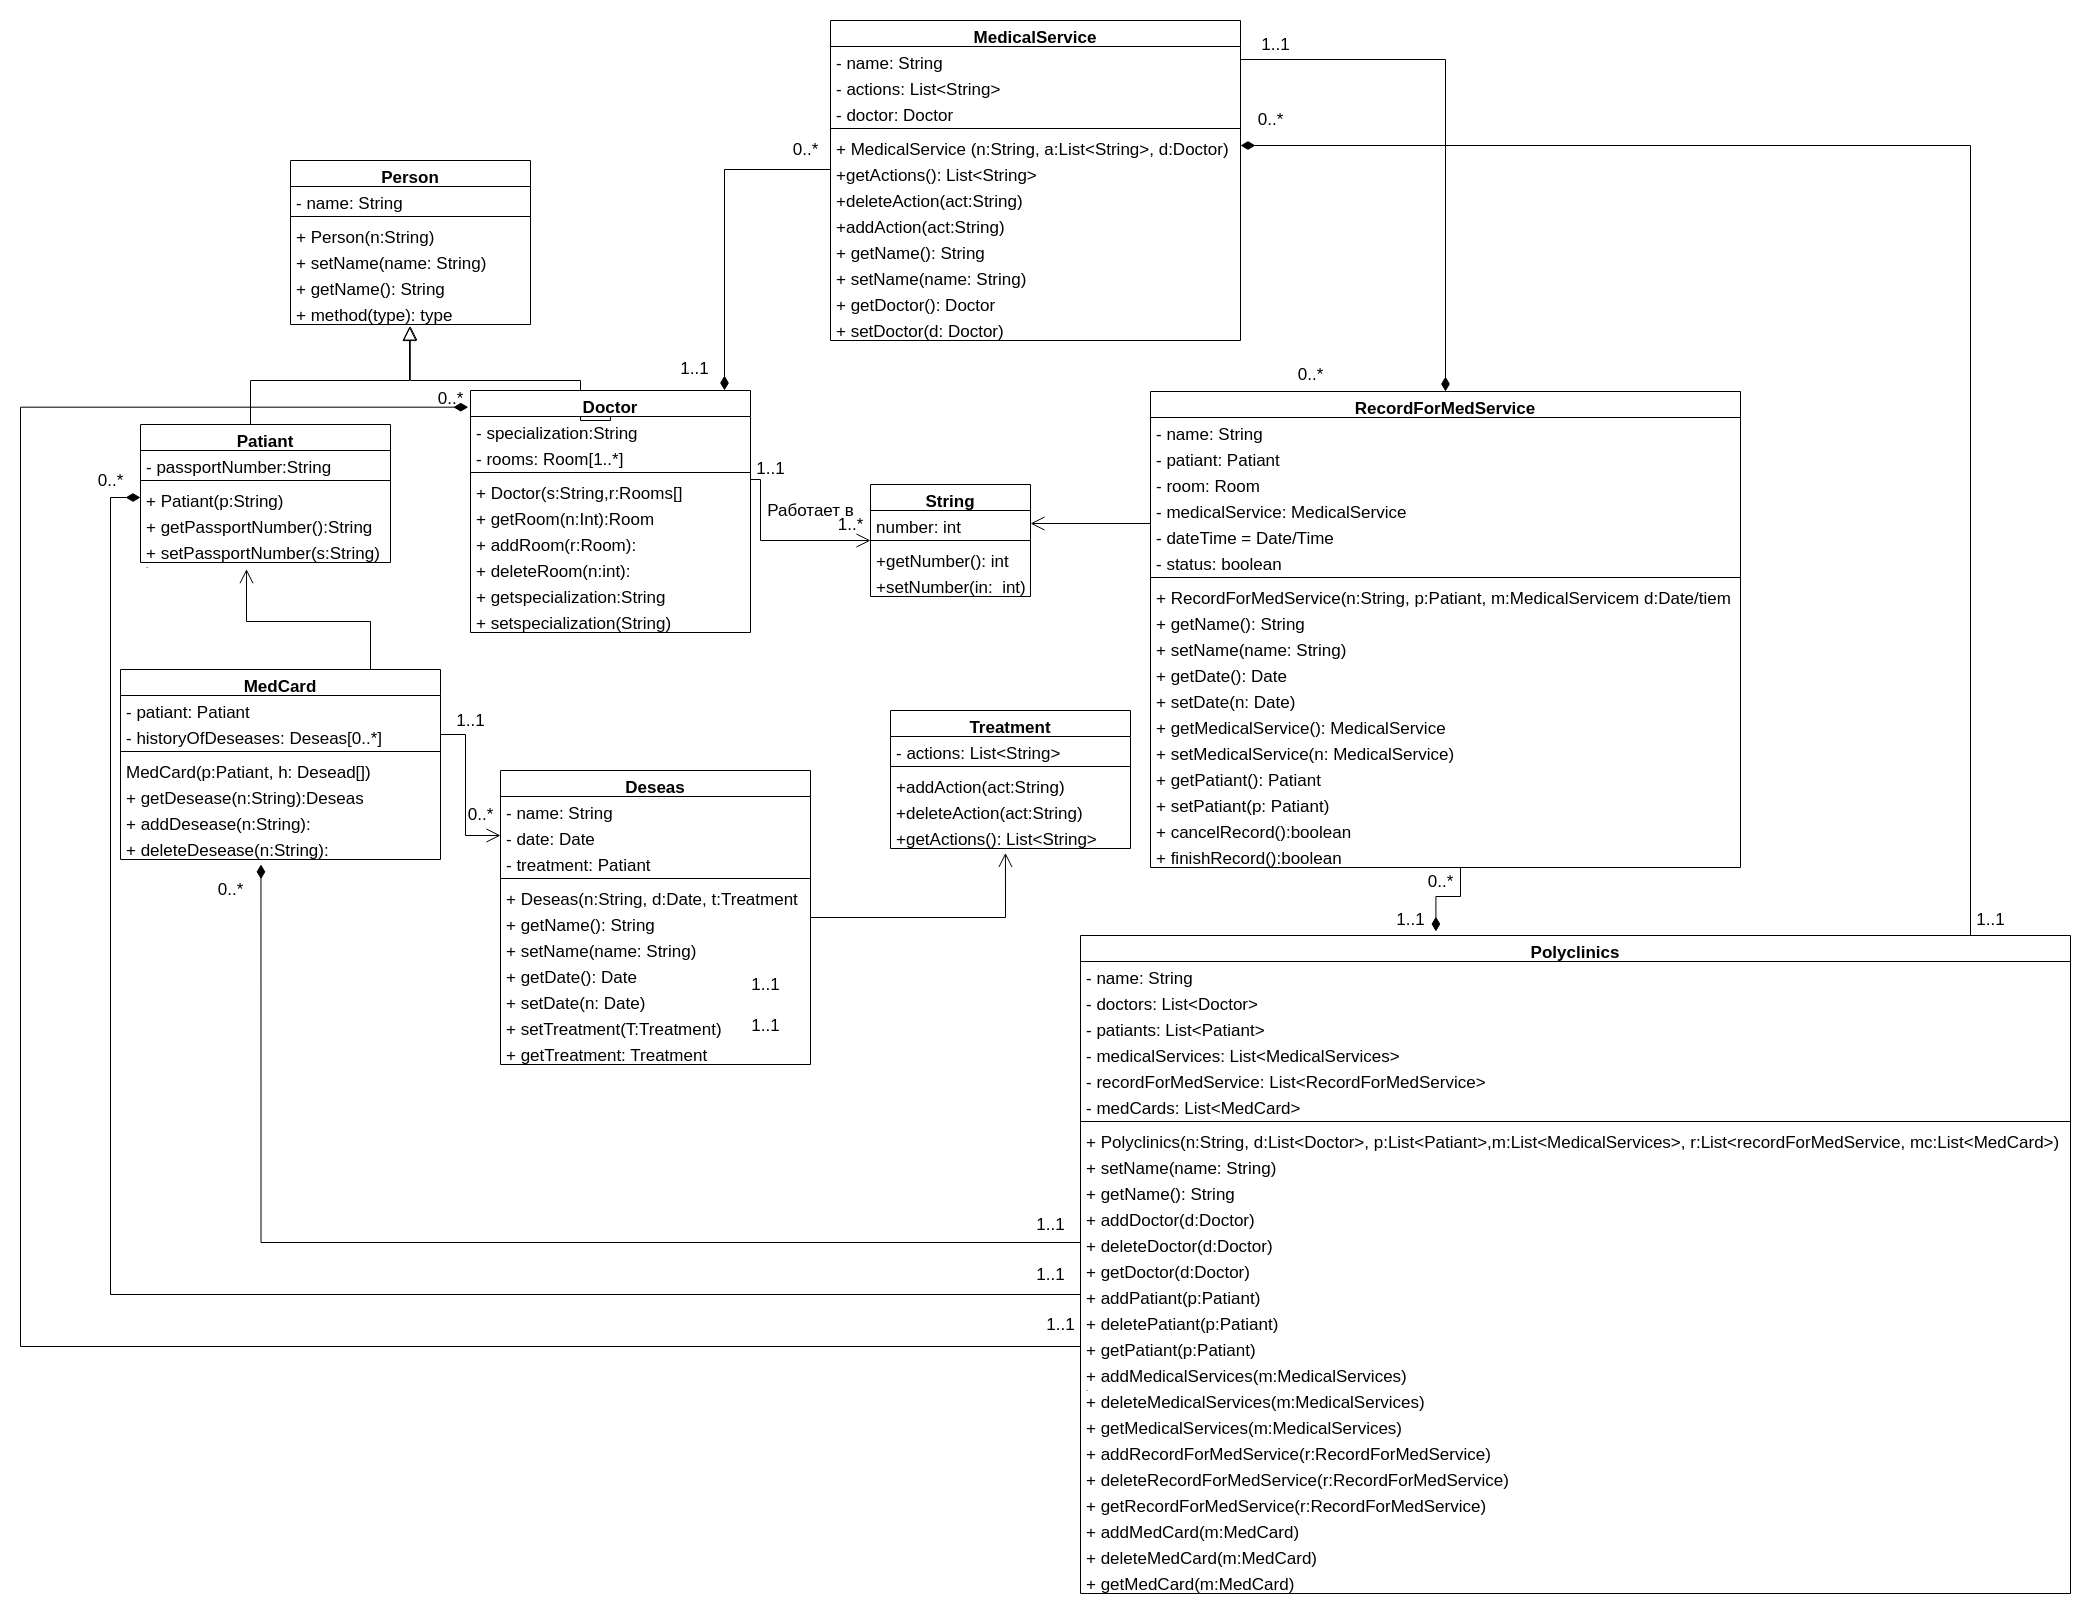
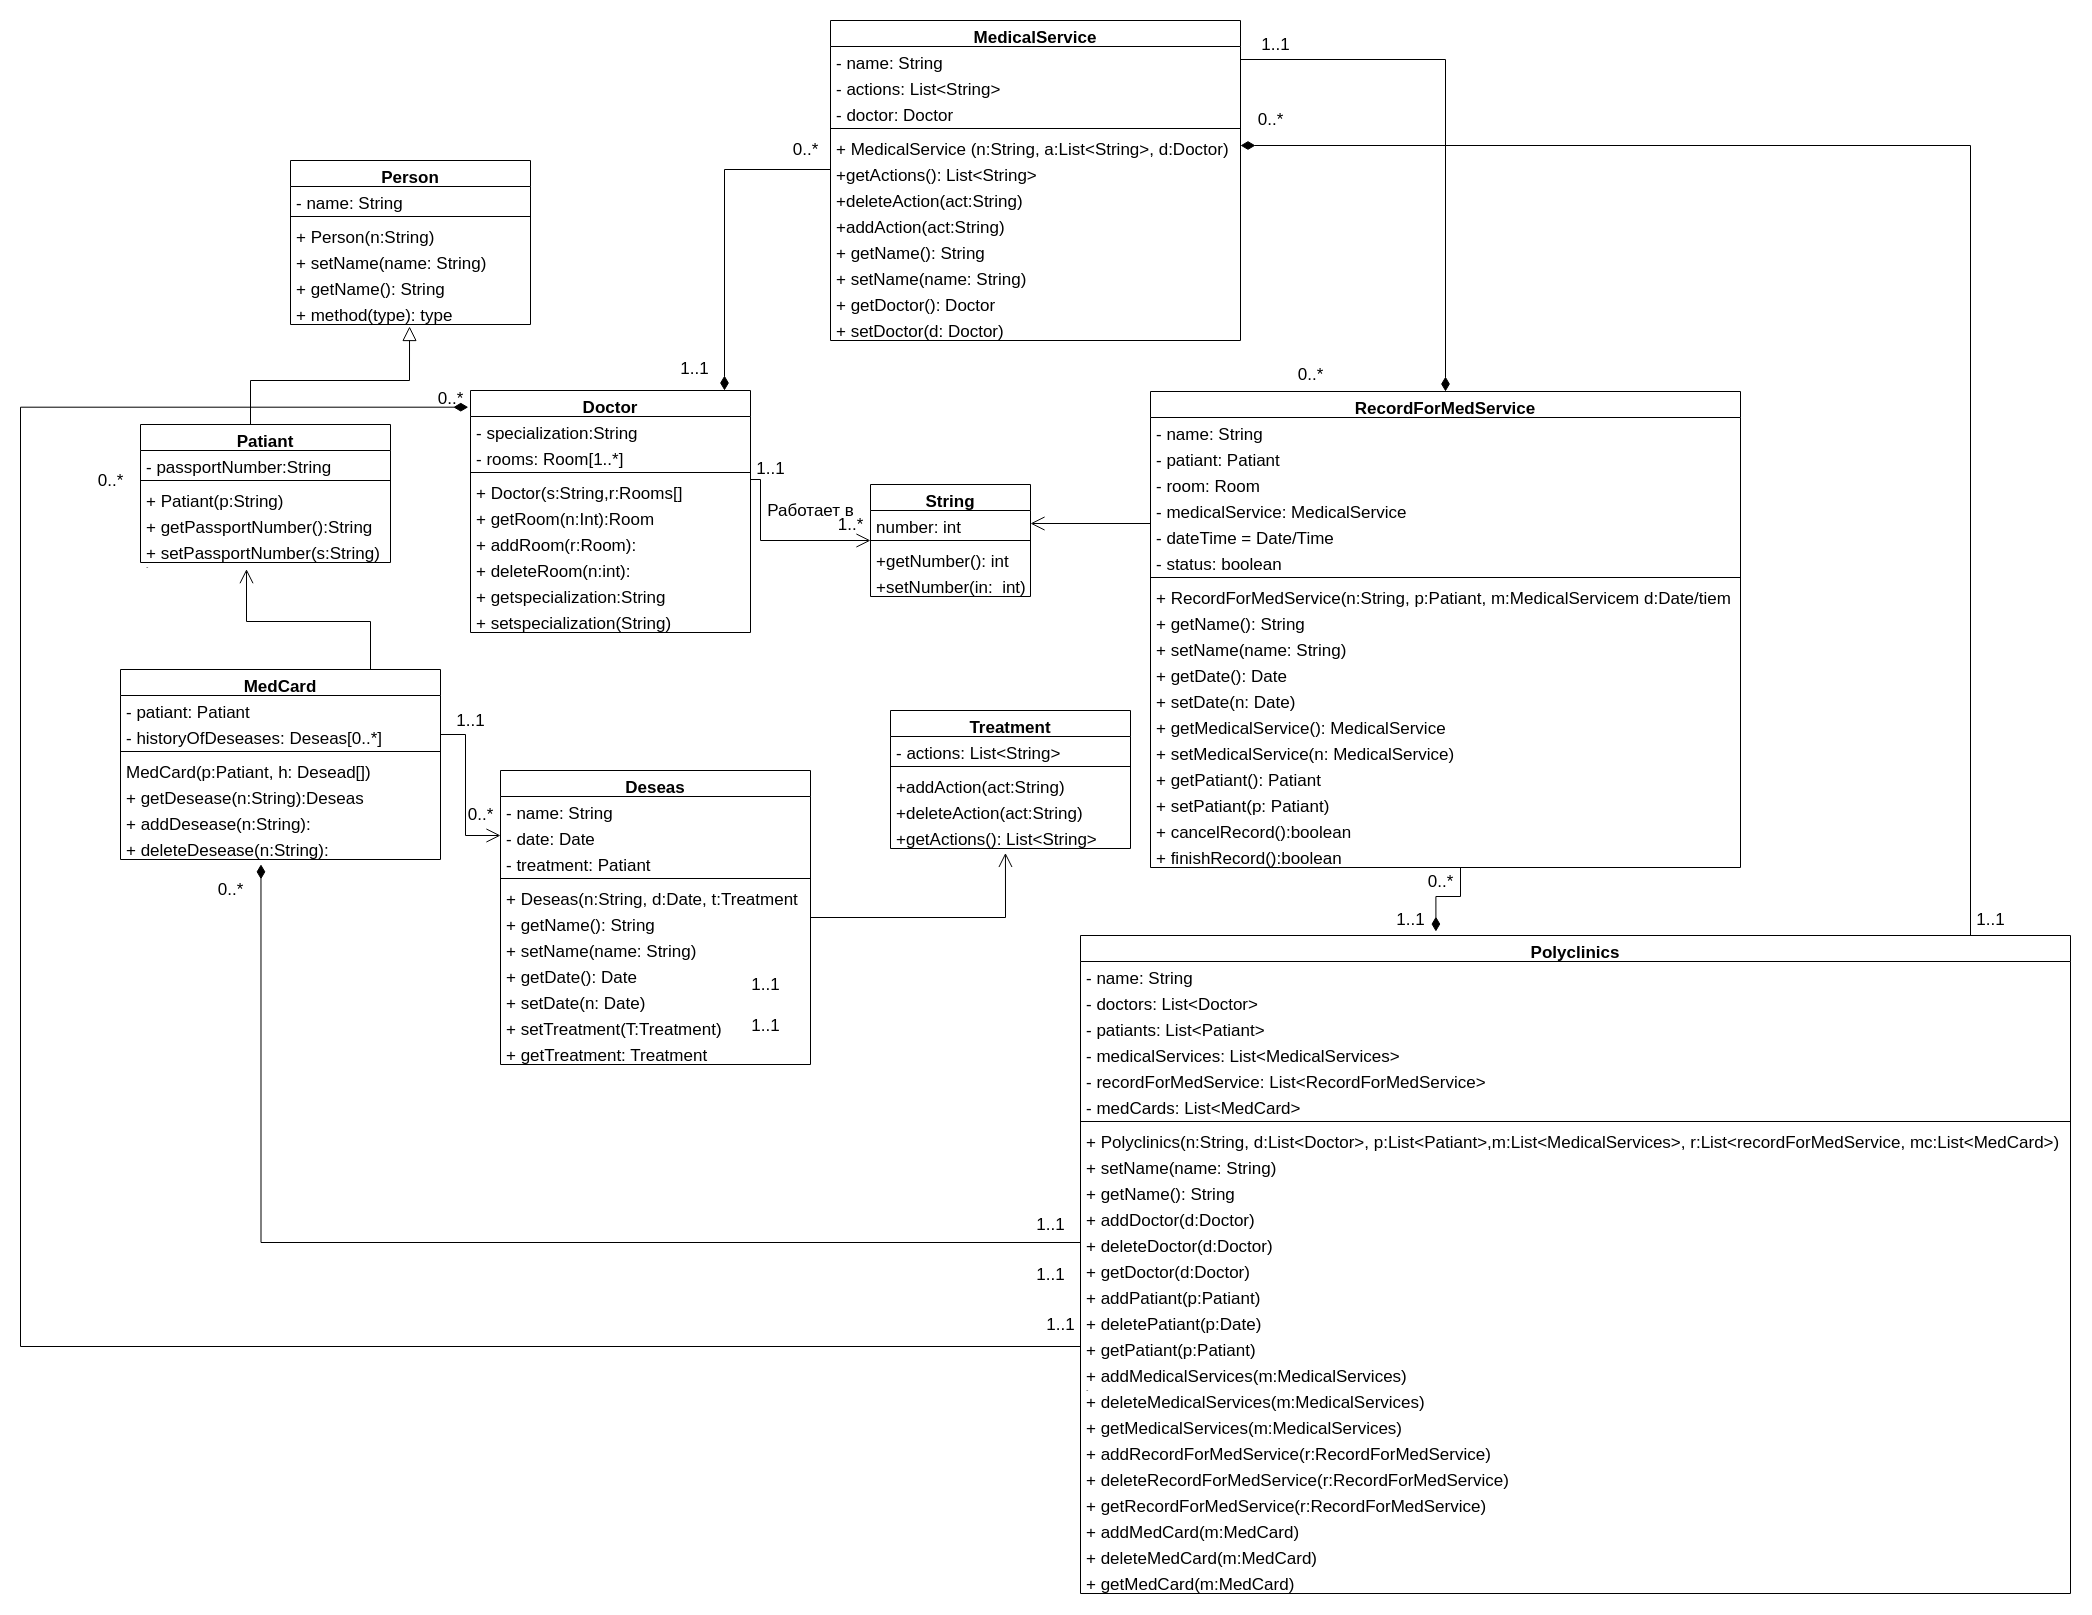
- <mxCell id="16" style="edgeStyle=orthogonalEdgeStyle;rounded=0;orthogonalLoop=1;jettySize=auto;html=1;entryX=0.499;entryY=1.055;entryDx=0;entryDy=0;entryPerimeter=0;endArrow=block;endFill=0;endSize=12;fontSize=17;exitX=0.5;exitY=0;exitDx=0;exitDy=0;" edge="1" parent="1" source="17" target="8"><mxGeometry relative="1" as="geometry"><mxPoint x="567.12" y="409.572" as="targetPoint" /><Array as="points"><mxPoint x="610" y="420" /><mxPoint x="580" y="420" /><mxPoint x="580" y="380" /><mxPoint x="410" y="380" /></Array></mxGeometry></mxCell>
- <mxCell id="138" style="edgeStyle=orthogonalEdgeStyle;rounded=0;orthogonalLoop=1;jettySize=auto;html=1;entryX=0;entryY=0.5;entryDx=0;entryDy=0;endArrow=diamondThin;endFill=1;endSize=12;fontSize=17;" edge="1" parent="1" source="51" target="13"><mxGeometry relative="1" as="geometry" /></mxCell>
- <mxCell id="52" value="+ deletePatiant(p:Patiant)" style="text;strokeColor=none;fillColor=none;align=left;verticalAlign=top;spacingLeft=4;spacingRight=4;overflow=hidden;rotatable=0;points=[[0,0.5],[1,0.5]];portConstraint=eastwest;fontSize=17;" vertex="1" parent="37"><mxGeometry y="372" width="990" height="26" as="geometry" /></mxCell>
+ <mxCell id="52" value="+ deletePatiant(p:Date)" style="text;strokeColor=none;fillColor=none;align=left;verticalAlign=top;spacingLeft=4;spacingRight=4;overflow=hidden;rotatable=0;points=[[0,0.5],[1,0.5]];portConstraint=eastwest;fontSize=17;" vertex="1" parent="37"><mxGeometry y="372" width="990" height="26" as="geometry" /></mxCell>
